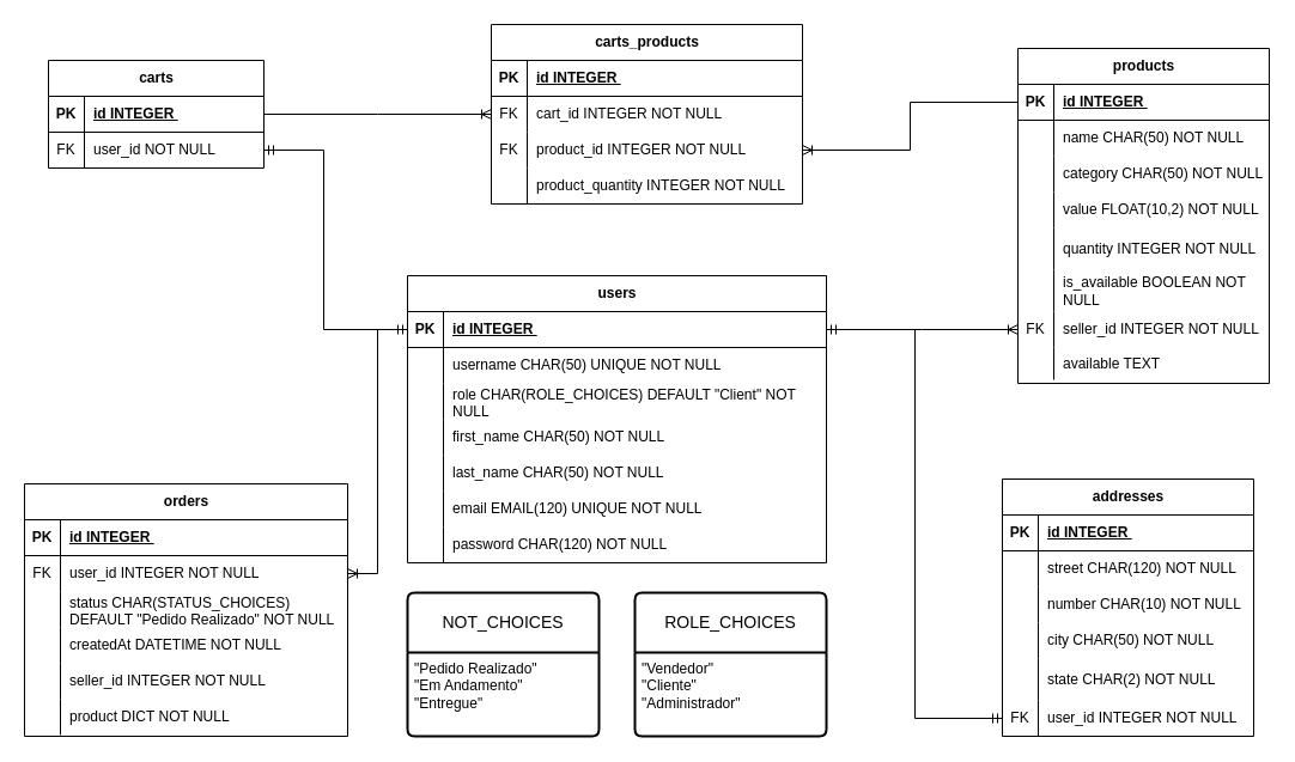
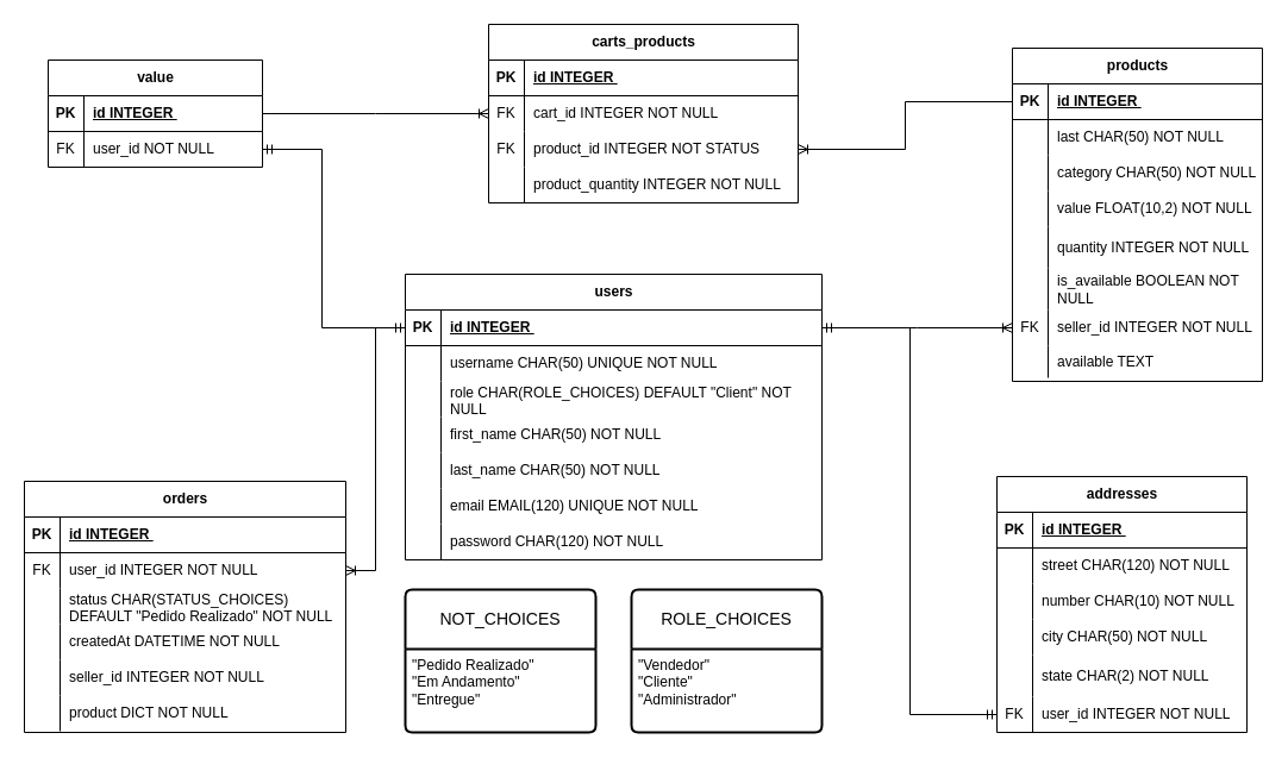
- <mxCell id="68" value="carts" style="shape=table;startSize=30;container=1;collapsible=1;childLayout=tableLayout;fixedRows=1;rowLines=0;fontStyle=1;align=center;resizeLast=1;html=1;" vertex="1" parent="1"><mxGeometry x="40" y="50" width="180" height="90" as="geometry" /></mxCell>
+ <mxCell id="68" value="value" style="shape=table;startSize=30;container=1;collapsible=1;childLayout=tableLayout;fixedRows=1;rowLines=0;fontStyle=1;align=center;resizeLast=1;html=1;" vertex="1" parent="1"><mxGeometry x="40" y="50" width="180" height="90" as="geometry" /></mxCell>
- <mxCell id="49" value="name CHAR(50) NOT NULL" style="shape=partialRectangle;connectable=0;fillColor=none;top=0;left=0;bottom=0;right=0;align=left;spacingLeft=6;overflow=hidden;whiteSpace=wrap;html=1;" vertex="1" parent="47"><mxGeometry x="30" width="180" height="30" as="geometry"><mxRectangle width="180" height="30" as="alternateBounds" /></mxGeometry></mxCell>
+ <mxCell id="49" value="last CHAR(50) NOT NULL" style="shape=partialRectangle;connectable=0;fillColor=none;top=0;left=0;bottom=0;right=0;align=left;spacingLeft=6;overflow=hidden;whiteSpace=wrap;html=1;" vertex="1" parent="47"><mxGeometry x="30" width="180" height="30" as="geometry"><mxRectangle width="180" height="30" as="alternateBounds" /></mxGeometry></mxCell>
- <mxCell id="84" value="product_id INTEGER NOT NULL" style="shape=partialRectangle;connectable=0;fillColor=none;top=0;left=0;bottom=0;right=0;align=left;spacingLeft=6;overflow=hidden;whiteSpace=wrap;html=1;" vertex="1" parent="82"><mxGeometry x="30" width="230" height="30" as="geometry"><mxRectangle width="230" height="30" as="alternateBounds" /></mxGeometry></mxCell>
+ <mxCell id="84" value="product_id INTEGER NOT STATUS" style="shape=partialRectangle;connectable=0;fillColor=none;top=0;left=0;bottom=0;right=0;align=left;spacingLeft=6;overflow=hidden;whiteSpace=wrap;html=1;" vertex="1" parent="82"><mxGeometry x="30" width="230" height="30" as="geometry"><mxRectangle width="230" height="30" as="alternateBounds" /></mxGeometry></mxCell>
